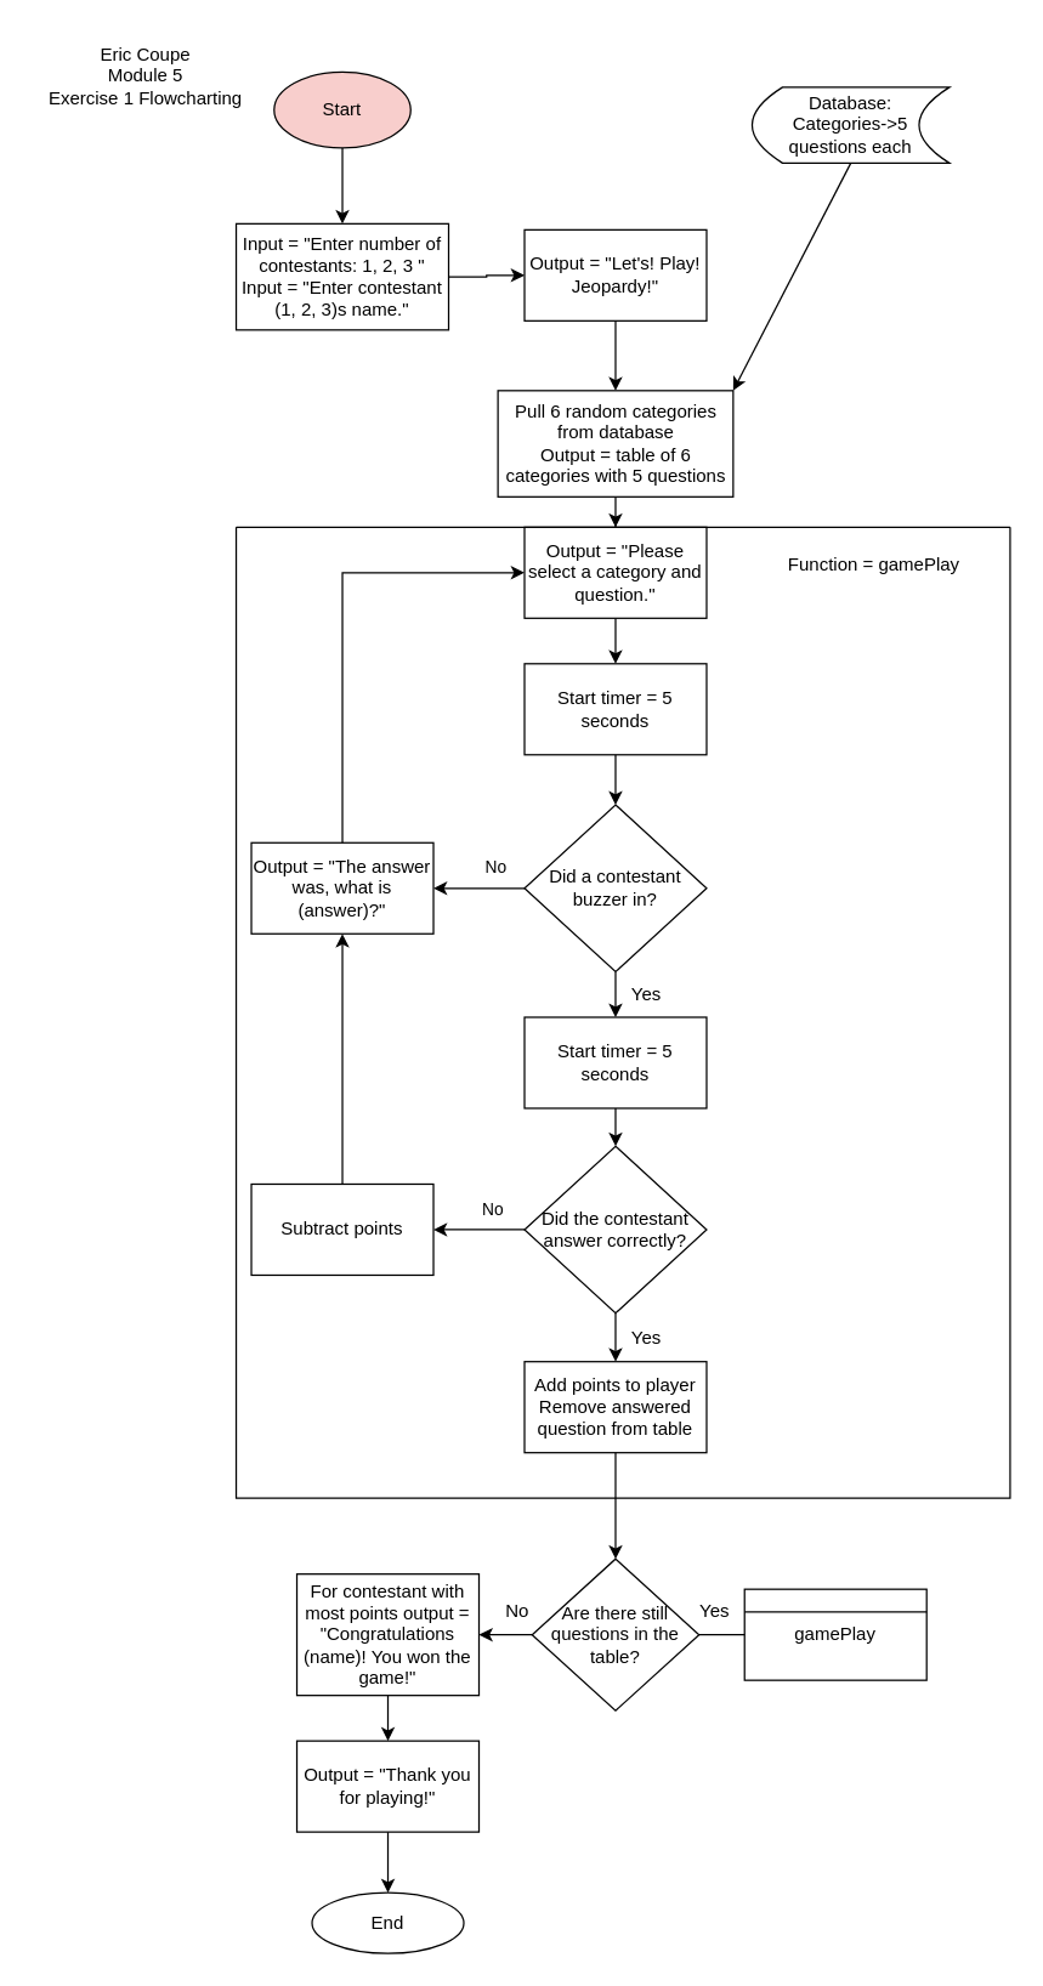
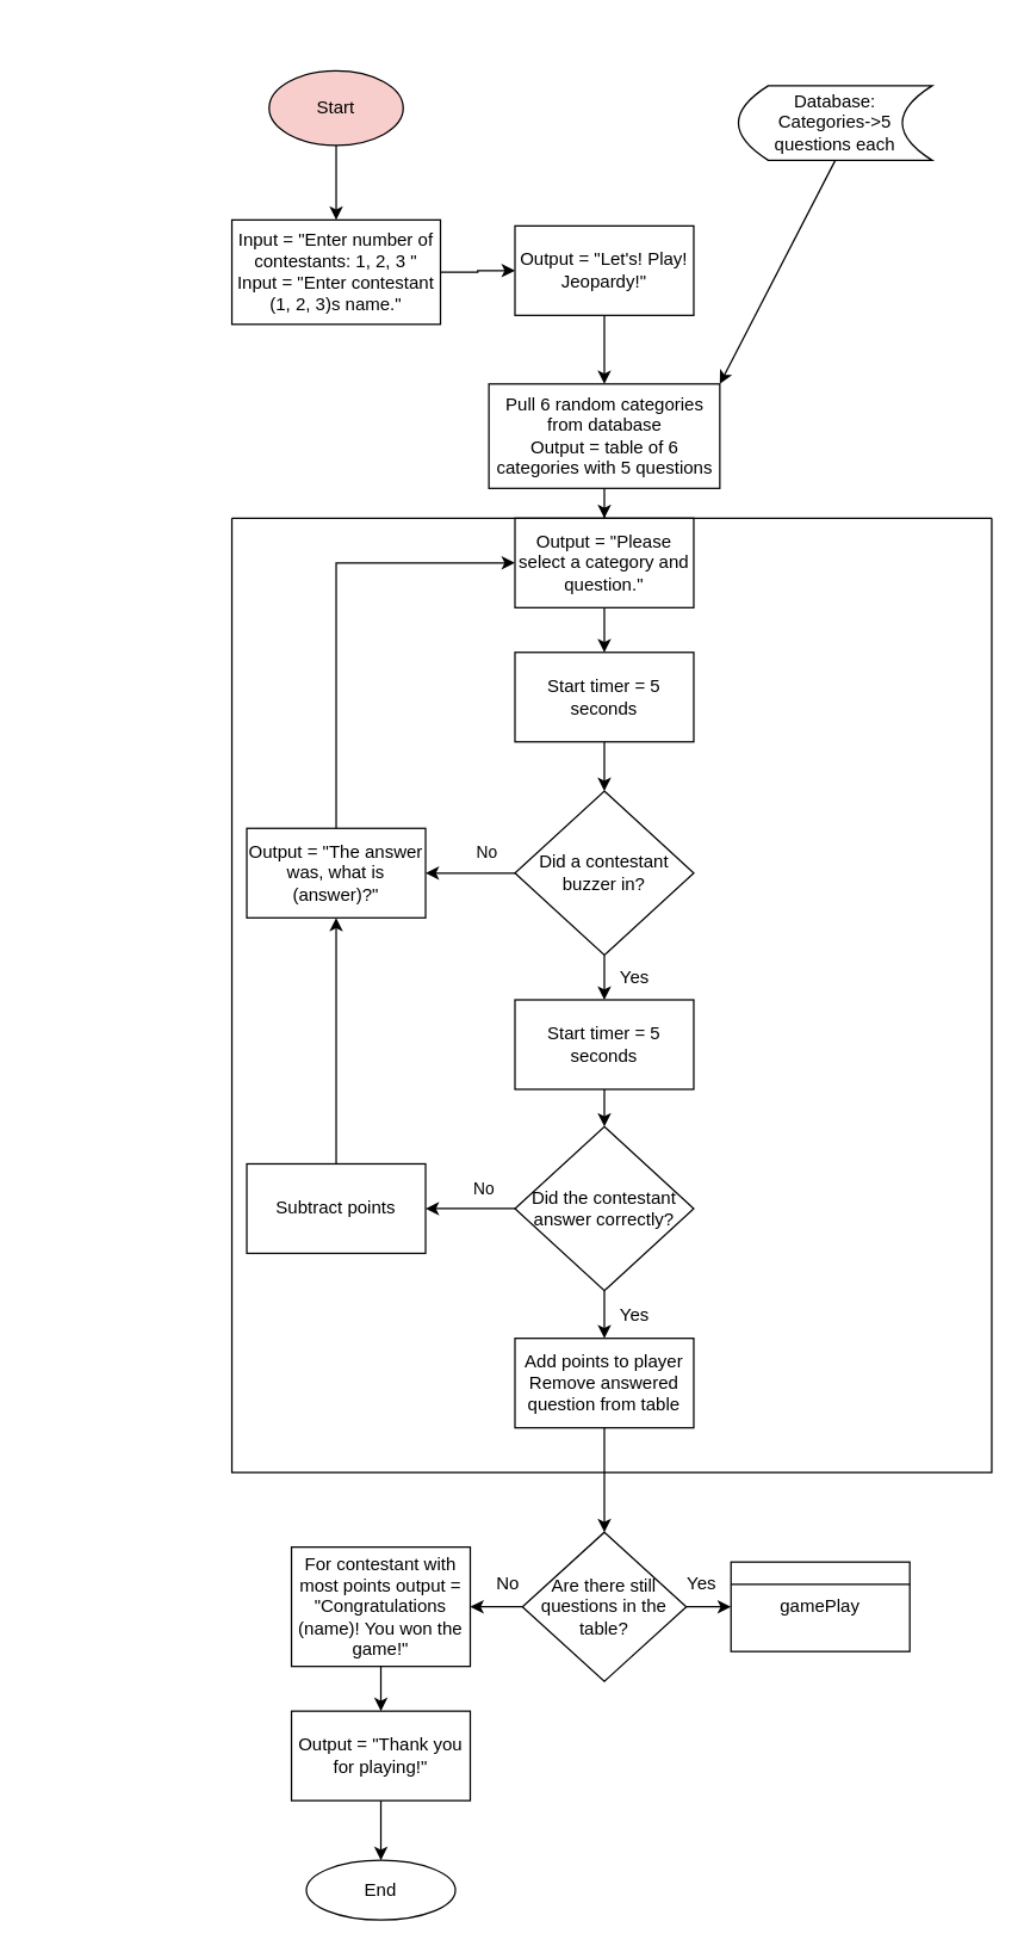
- <mxCell id="48" value="&lt;div&gt;Eric Coupe&lt;/div&gt;&lt;div&gt;Module 5&lt;/div&gt;&lt;div&gt;Exercise 1 Flowcharting&lt;br&gt;&lt;/div&gt;" style="text;html=1;align=center;verticalAlign=middle;resizable=0;points=[];autosize=1;strokeColor=none;fillColor=none;" parent="1" vertex="1"><mxGeometry x="20" y="20" width="150" height="60" as="geometry" /></mxCell>
- <mxCell id="32" value="Function = gamePlay " style="text;html=1;align=center;verticalAlign=middle;resizable=0;points=[];autosize=1;strokeColor=none;fillColor=none;" parent="31" vertex="1"><mxGeometry x="350" y="10" width="140" height="30" as="geometry" /></mxCell>
- <mxCell id="39" value="" style="edgeStyle=orthogonalEdgeStyle;rounded=0;orthogonalLoop=1;jettySize=auto;html=1;endArrow=none;" parent="1" source="36" target="35" edge="1"><mxGeometry relative="1" as="geometry" /></mxCell>
+ <mxCell id="39" value="" style="edgeStyle=orthogonalEdgeStyle;rounded=0;orthogonalLoop=1;jettySize=auto;html=1;" parent="1" source="36" target="35" edge="1"><mxGeometry relative="1" as="geometry" /></mxCell>
